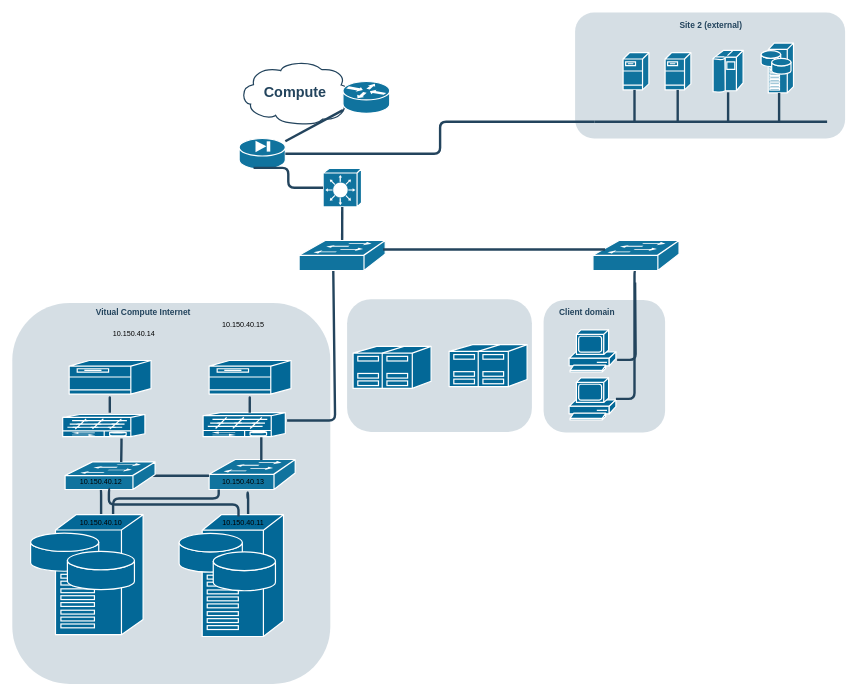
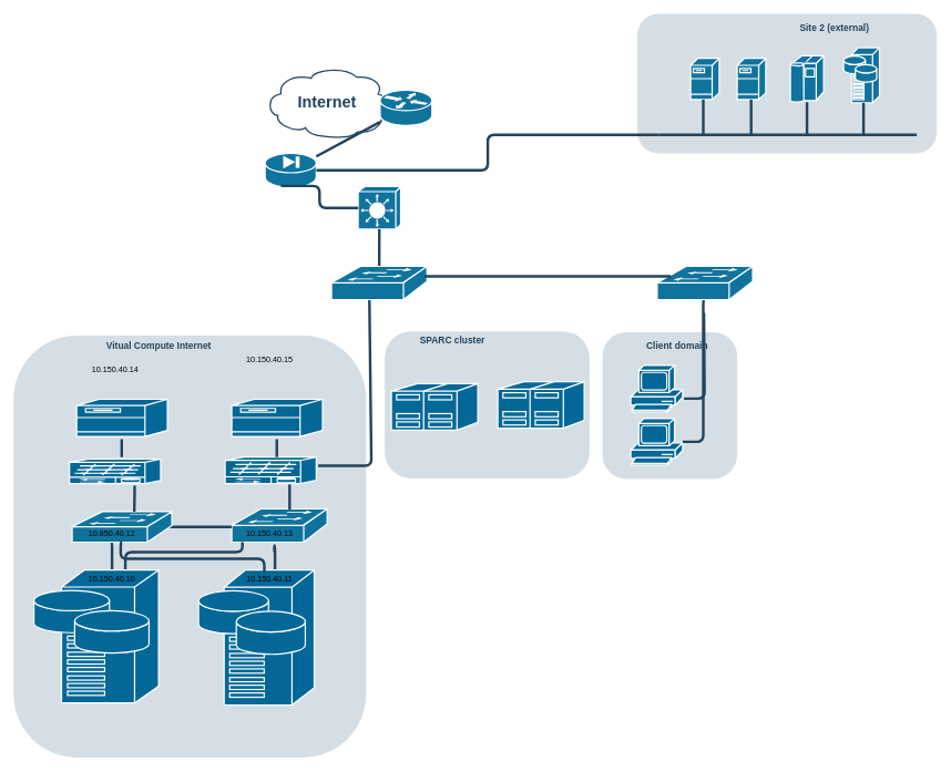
- <mxCell id="28" value="&lt;font color=&quot;#23445d&quot;&gt;Site 2 (external)&lt;/font&gt;" style="rounded=1;whiteSpace=wrap;html=1;strokeColor=none;fillColor=none;fontSize=14;fontColor=#742B21;align=center;fontStyle=1" parent="1" vertex="1"><mxGeometry x="1113" y="32" width="143" height="19" as="geometry" /></mxCell>
+ <mxCell id="28" value="&lt;font color=&quot;#23445d&quot;&gt;Site 2 (external)&lt;/font&gt;" style="rounded=1;whiteSpace=wrap;html=1;strokeColor=none;fillColor=none;fontSize=14;fontColor=#742B21;align=center;fontStyle=1" parent="1" vertex="1"><mxGeometry x="1183" y="32" width="143" height="19" as="geometry" /></mxCell>
- <mxCell id="12" value="Compute" style="shape=mxgraph.cisco.storage.cloud;html=1;dashed=0;strokeColor=#23445D;fillColor=#ffffff;strokeWidth=2;fontFamily=Helvetica;fontSize=24;fontColor=#23445D;align=center;fontStyle=1" parent="1" vertex="1"><mxGeometry x="398.06" y="100" width="186" height="106" as="geometry" /></mxCell>
+ <mxCell id="12" value="Internet" style="shape=mxgraph.cisco.storage.cloud;html=1;dashed=0;strokeColor=#23445D;fillColor=#ffffff;strokeWidth=2;fontFamily=Helvetica;fontSize=24;fontColor=#23445D;align=center;fontStyle=1" parent="1" vertex="1"><mxGeometry x="398.06" y="100" width="186" height="106" as="geometry" /></mxCell>
+ <mxCell id="41" value="&lt;font color=&quot;#23445d&quot;&gt;SPARC cluster&lt;/font&gt;" style="rounded=1;whiteSpace=wrap;html=1;strokeColor=none;fillColor=none;fontSize=14;fontColor=#742B21;align=center;fontStyle=1" parent="1" vertex="1"><mxGeometry x="622" y="499" width="116" height="24" as="geometry" /></mxCell>
- <mxCell id="59" value="&lt;font color=&quot;#23445d&quot;&gt;Client domain&lt;/font&gt;" style="rounded=1;whiteSpace=wrap;html=1;strokeColor=none;fillColor=none;fontSize=14;fontColor=#742B21;align=center;fontStyle=1" vertex="1" parent="1"><mxGeometry x="920" y="508" width="116" height="24" as="geometry" /></mxCell>
+ <mxCell id="59" value="&lt;font color=&quot;#23445d&quot;&gt;Client domain&lt;/font&gt;" style="rounded=1;whiteSpace=wrap;html=1;strokeColor=none;fillColor=none;fontSize=14;fontColor=#742B21;align=center;fontStyle=1" vertex="1" parent="1"><mxGeometry x="960" y="508" width="116" height="24" as="geometry" /></mxCell>
- <mxCell id="40" value="10.150.40.14" style="text;html=1;strokeColor=none;fillColor=none;align=center;verticalAlign=middle;whiteSpace=wrap;rounded=0;" parent="1" vertex="1"><mxGeometry x="192.5" y="540" width="60" height="30" as="geometry" /></mxCell>
+ <mxCell id="40" value="10.150.40.14" style="text;html=1;strokeColor=none;fillColor=none;align=center;verticalAlign=middle;whiteSpace=wrap;rounded=0;" parent="1" vertex="1"><mxGeometry x="142.5" y="540" width="60" height="30" as="geometry" /></mxCell>
- <mxCell id="44" value="10.150.40.12" style="text;html=1;strokeColor=none;fillColor=none;align=center;verticalAlign=middle;whiteSpace=wrap;rounded=0;" parent="1" vertex="1"><mxGeometry x="138" y="787.5" width="60" height="30" as="geometry" /></mxCell>
+ <mxCell id="44" value="10.850.40.12" style="text;html=1;strokeColor=none;fillColor=none;align=center;verticalAlign=middle;whiteSpace=wrap;rounded=0;" parent="1" vertex="1"><mxGeometry x="138" y="787.5" width="60" height="30" as="geometry" /></mxCell>
